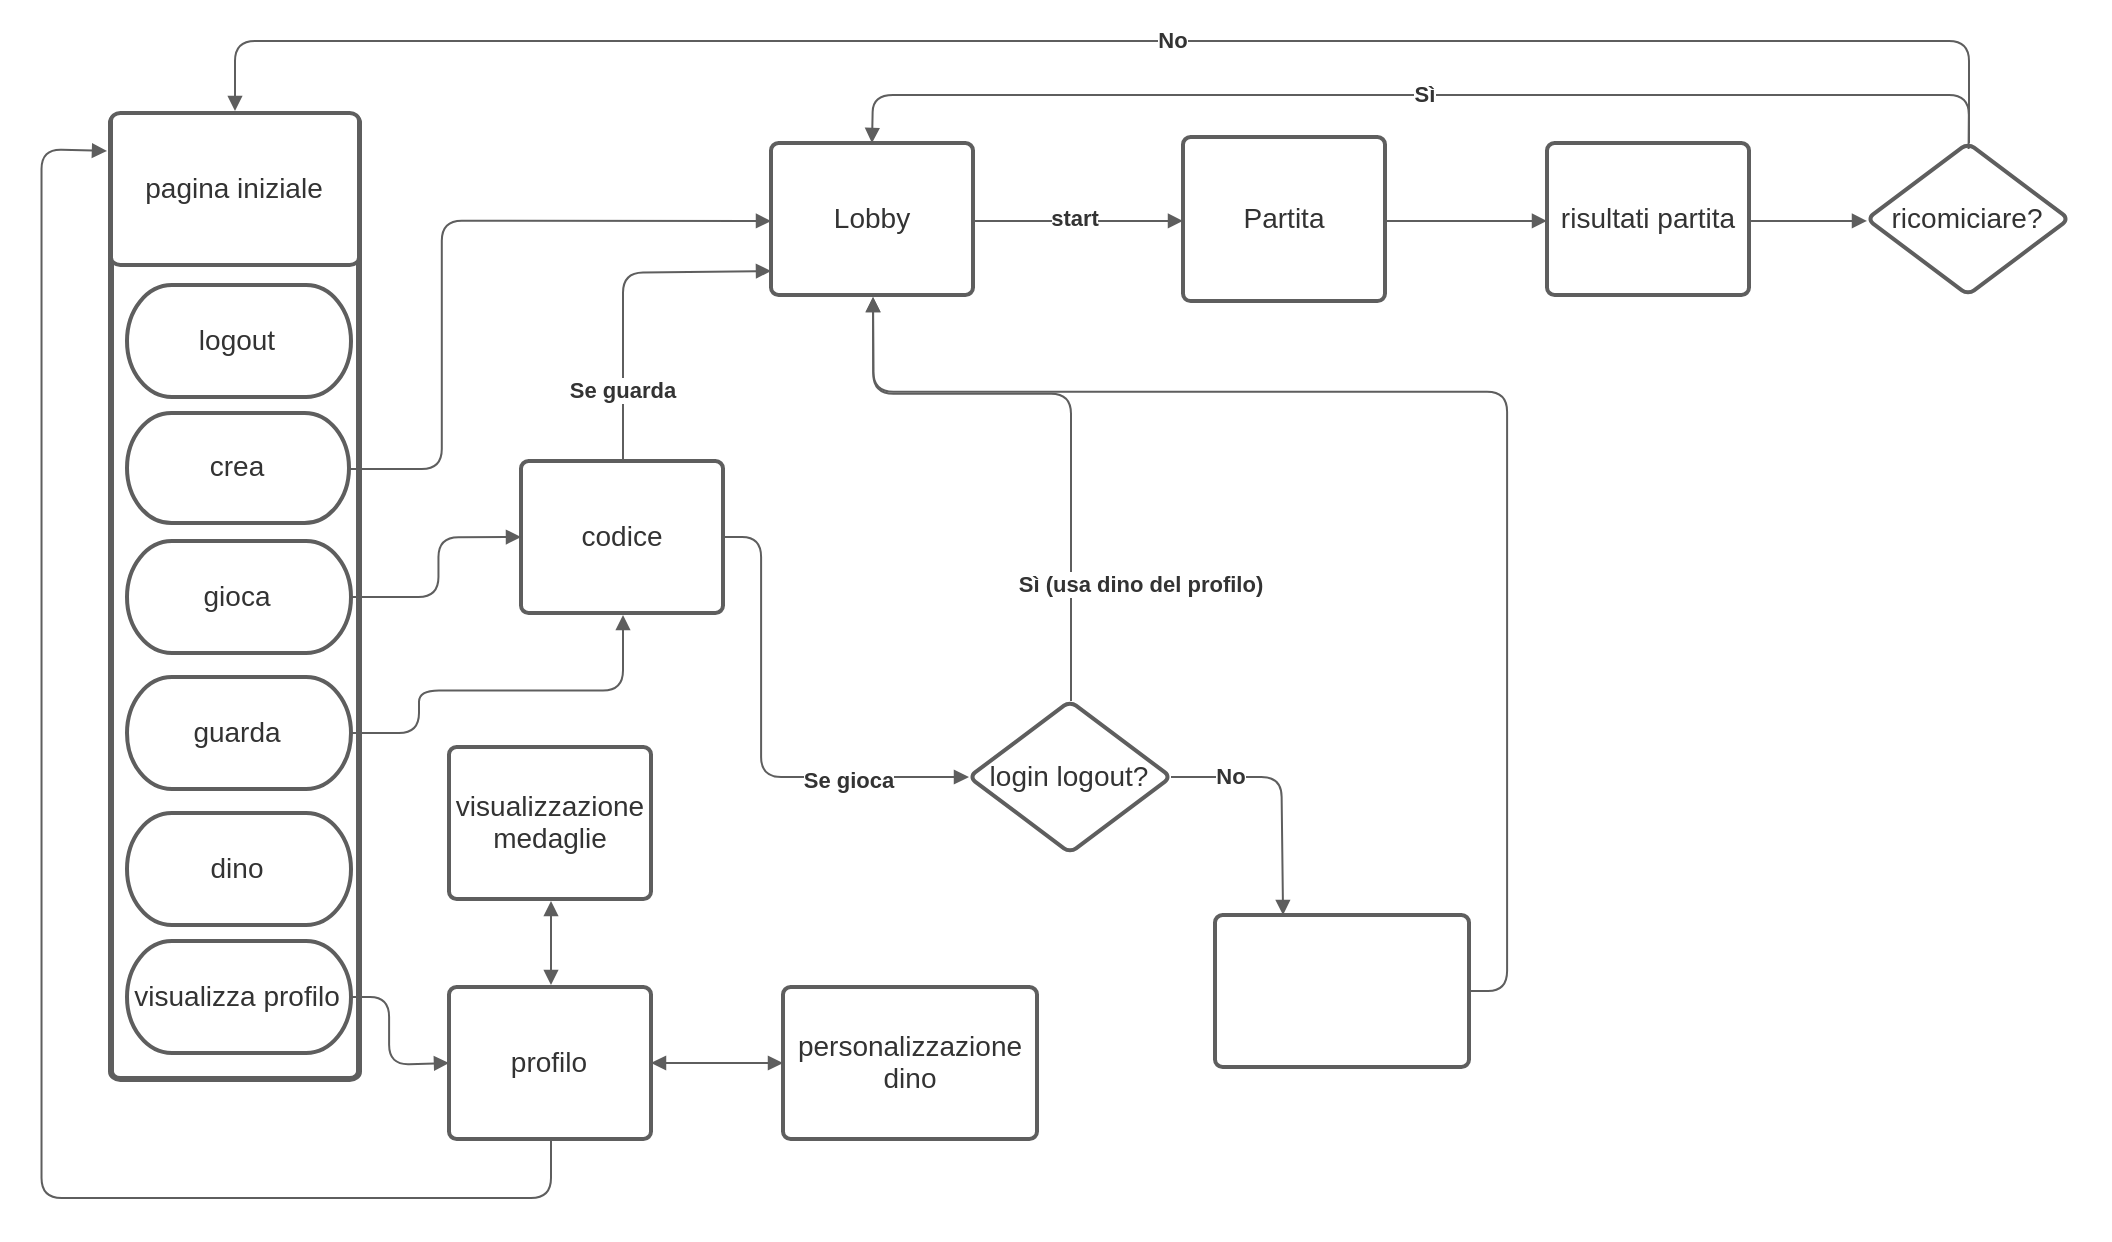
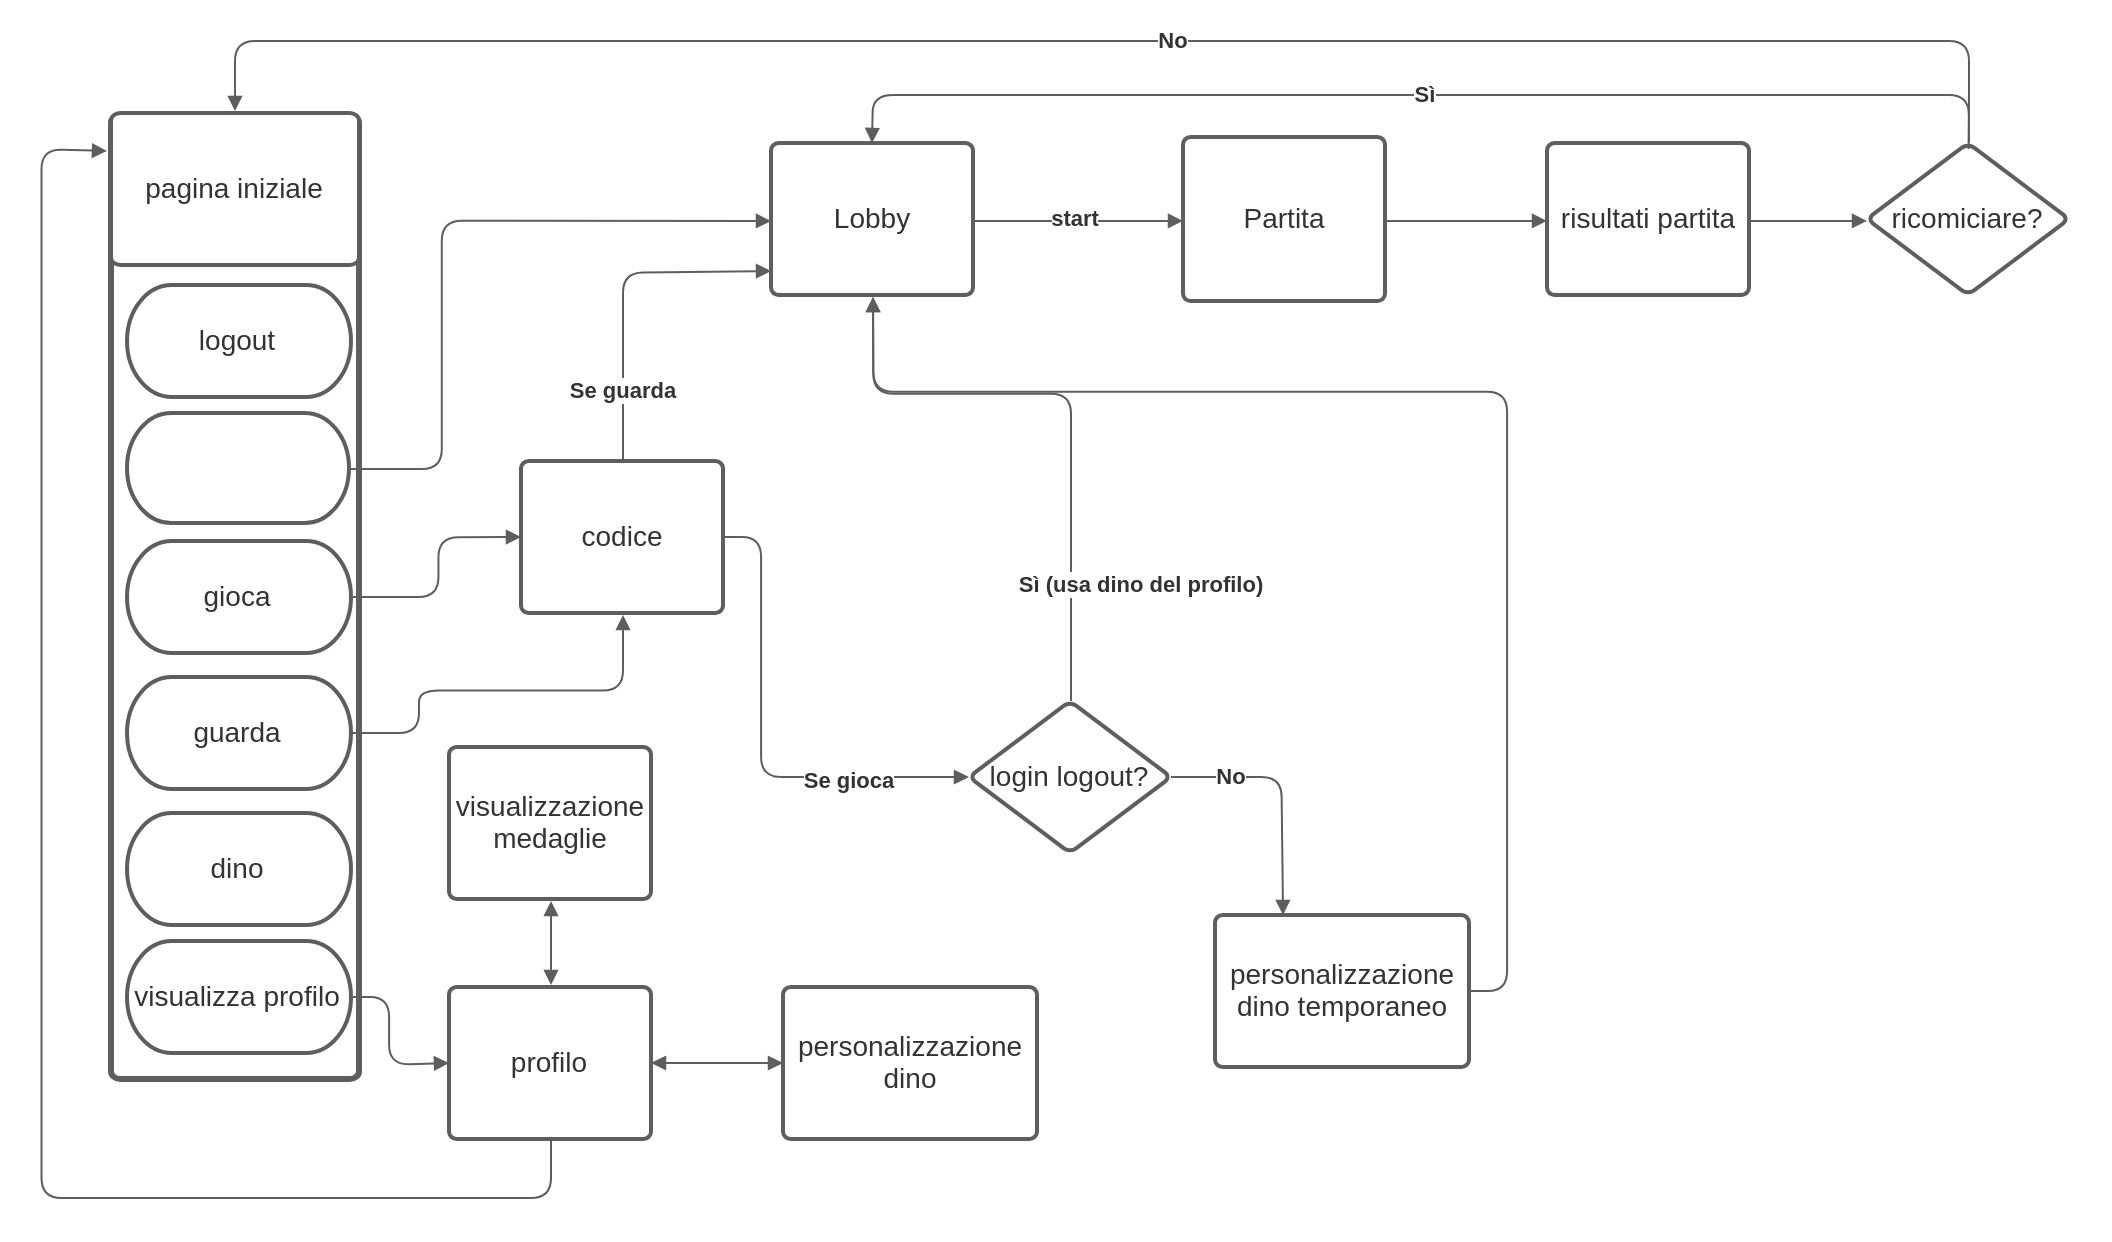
- <mxCell id="12" value="&lt;p style=&quot;align:center;margin-left:0;margin-right:0;margin-top:0px;margin-bottom:0px;text-indent:0;valign:middle;direction:ltr;&quot;&gt;&lt;font style=&quot;font-size:14px;font-family:Arial;color:#333333;direction:ltr;letter-spacing:0px;line-height:100%;opacity:1&quot;&gt;crea&lt;/font&gt;&lt;/p&gt;" style="text;vsdxID=5;fillColor=none;gradientColor=none;strokeColor=none;strokeWidth=2;spacingTop=-3;spacingBottom=-3;spacingLeft=-3;spacingRight=-3;labelBackgroundColor=none;rounded=1;html=1;whiteSpace=wrap;verticalAlign=middle;align=center;;html=1;" parent="10" vertex="1"><mxGeometry x="3.48" y="2.69" width="104.62" height="48.82" as="geometry" /></mxCell>
+ <mxCell id="30" value="&lt;p style=&quot;align:center;margin-left:0;margin-right:0;margin-top:0px;margin-bottom:0px;text-indent:0;valign:middle;direction:ltr;&quot;&gt;&lt;font style=&quot;font-size:14px;font-family:Arial;color:#333333;direction:ltr;letter-spacing:0px;line-height:100%;opacity:1&quot;&gt;personalizzazione dino temporaneo&lt;/font&gt;&lt;/p&gt;" style="text;vsdxID=22;fillColor=none;gradientColor=none;strokeColor=none;strokeWidth=2;spacingTop=-3;spacingBottom=-3;spacingLeft=-3;spacingRight=-3;labelBackgroundColor=none;rounded=1;html=1;whiteSpace=wrap;verticalAlign=middle;align=center;;html=1;" parent="28" vertex="1"><mxGeometry x="7.62" y="7.42" width="111.76" height="60.96" as="geometry" /></mxCell>
